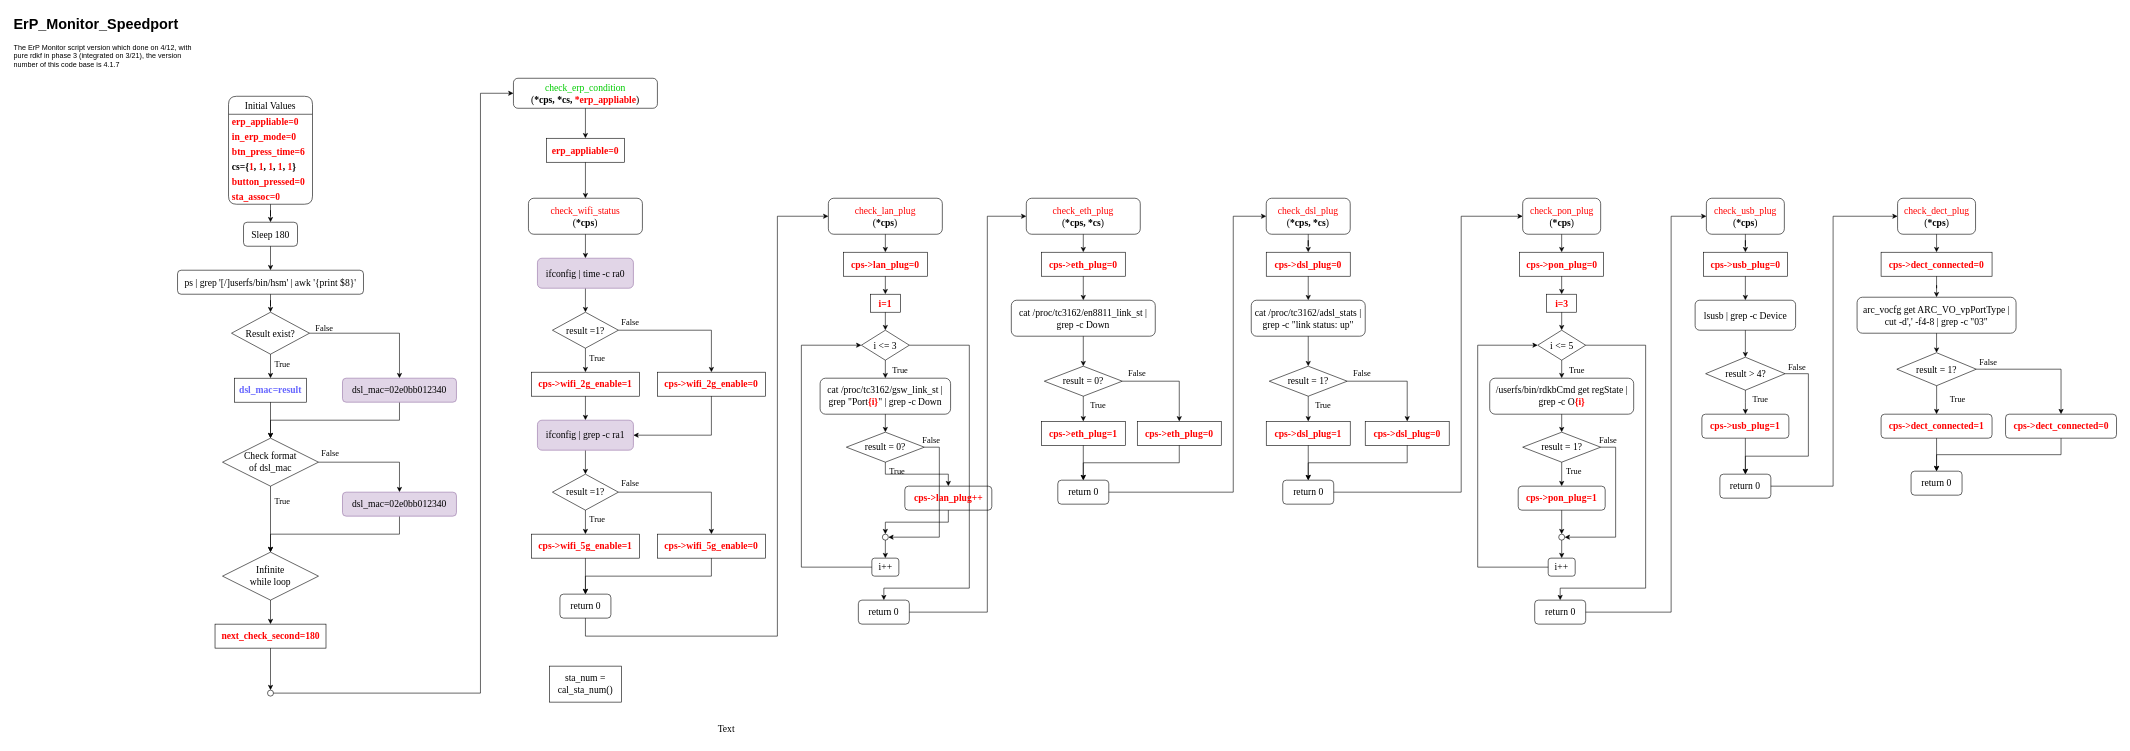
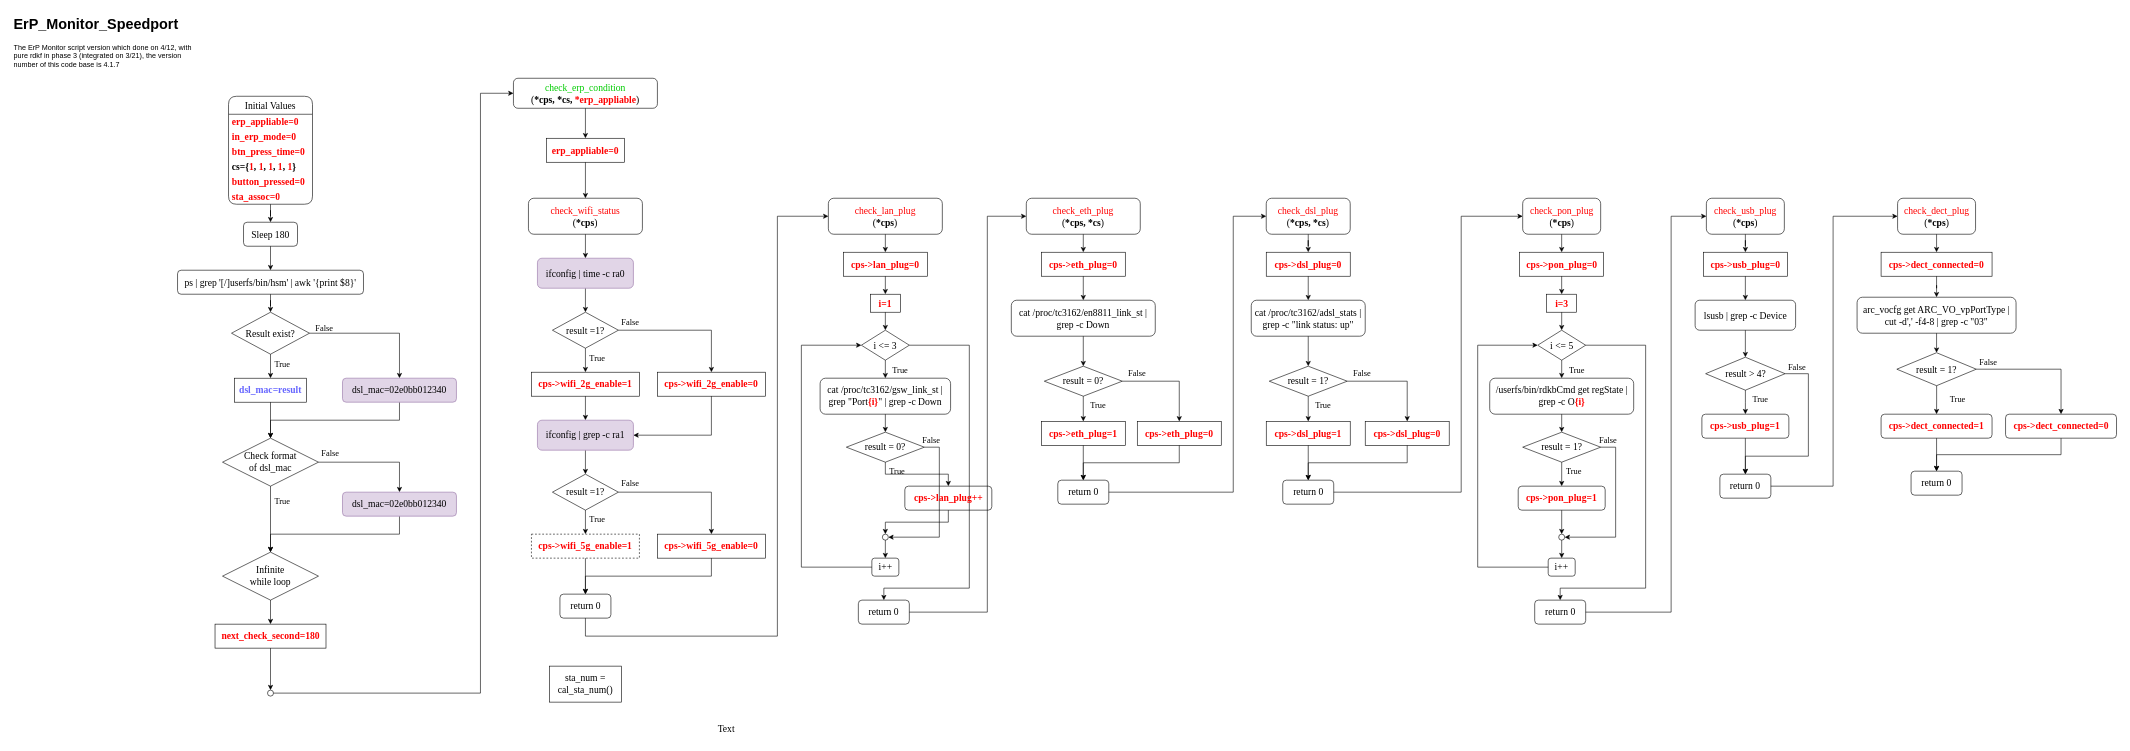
- <mxCell id="7" value="&lt;b style=&quot;color: rgb(255, 0, 0);&quot;&gt;btn_press_time=6&lt;/b&gt;" style="text;strokeColor=none;fillColor=none;align=left;verticalAlign=middle;spacingLeft=4;spacingRight=4;overflow=hidden;points=[[0,0.5],[1,0.5]];portConstraint=eastwest;rotatable=0;whiteSpace=wrap;html=1;fontFamily=Times New Roman;fontSize=16;fontColor=default;" parent="4" vertex="1"><mxGeometry y="80" width="140" height="25" as="geometry" /></mxCell>
+ <mxCell id="7" value="&lt;b style=&quot;color: rgb(255, 0, 0);&quot;&gt;btn_press_time=0&lt;/b&gt;" style="text;strokeColor=none;fillColor=none;align=left;verticalAlign=middle;spacingLeft=4;spacingRight=4;overflow=hidden;points=[[0,0.5],[1,0.5]];portConstraint=eastwest;rotatable=0;whiteSpace=wrap;html=1;fontFamily=Times New Roman;fontSize=16;fontColor=default;" parent="4" vertex="1"><mxGeometry y="80" width="140" height="25" as="geometry" /></mxCell>
- <mxCell id="58" value="&lt;font color=&quot;#ff0000&quot;&gt;&lt;b&gt;cps&lt;/b&gt;&lt;/font&gt;&lt;b&gt;&lt;font color=&quot;#ff0000&quot;&gt;&lt;font face=&quot;Lucida Console&quot;&gt;-&amp;gt;&lt;/font&gt;&lt;/font&gt;&lt;/b&gt;&lt;font color=&quot;#ff0000&quot;&gt;&lt;b&gt;wifi_5g_enable=1&lt;/b&gt;&lt;/font&gt;" style="rounded=0;whiteSpace=wrap;html=1;strokeColor=default;align=center;verticalAlign=middle;fontFamily=Times New Roman;fontSize=16;fontColor=default;fillColor=none;" parent="1" vertex="1"><mxGeometry x="885" y="890" width="180" height="40" as="geometry" /></mxCell>
+ <mxCell id="58" value="&lt;font color=&quot;#ff0000&quot;&gt;&lt;b&gt;cps&lt;/b&gt;&lt;/font&gt;&lt;b&gt;&lt;font color=&quot;#ff0000&quot;&gt;&lt;font face=&quot;Lucida Console&quot;&gt;-&amp;gt;&lt;/font&gt;&lt;/font&gt;&lt;/b&gt;&lt;font color=&quot;#ff0000&quot;&gt;&lt;b&gt;wifi_5g_enable=1&lt;/b&gt;&lt;/font&gt;" style="rounded=0;whiteSpace=wrap;html=1;strokeColor=default;align=center;verticalAlign=middle;fontFamily=Times New Roman;fontSize=16;fontColor=default;fillColor=none;dashed=1;" parent="1" vertex="1"><mxGeometry x="885" y="890" width="180" height="40" as="geometry" /></mxCell>
